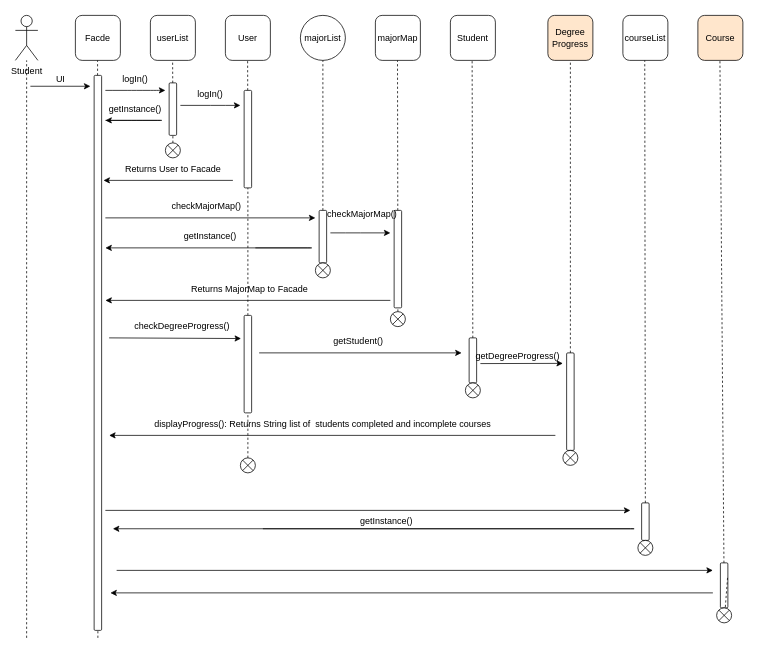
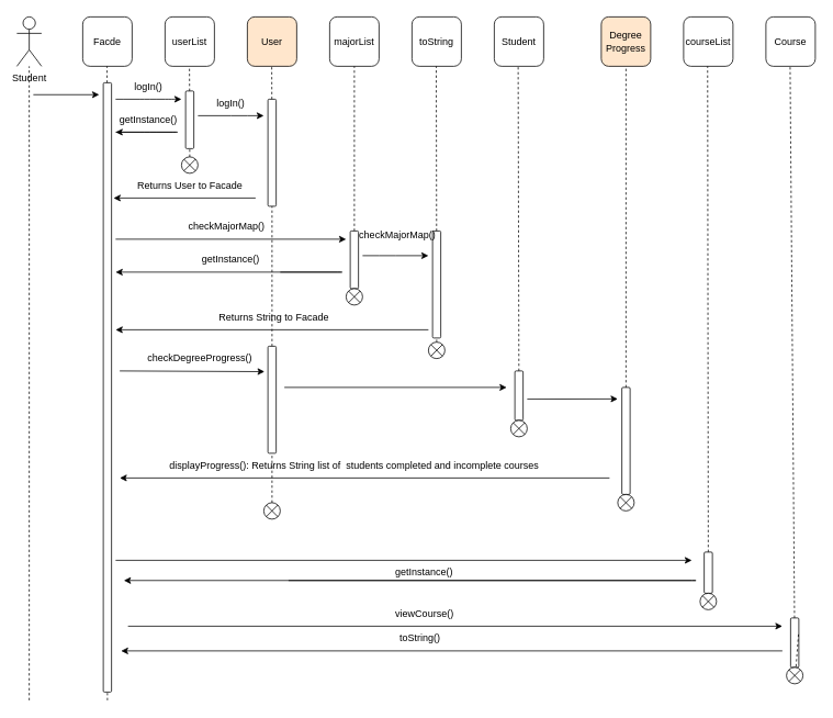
- <mxCell id="6" value="User" style="rounded=1;whiteSpace=wrap;html=1;" vertex="1" parent="1"><mxGeometry x="300" y="20" width="60" height="60" as="geometry" /></mxCell>
+ <mxCell id="6" value="User" style="rounded=1;whiteSpace=wrap;html=1;fillColor=#ffe6cc;" vertex="1" parent="1"><mxGeometry x="300" y="20" width="60" height="60" as="geometry" /></mxCell>
- <mxCell id="26" value="majorList" style="ellipse;whiteSpace=wrap;html=1;" vertex="1" parent="1"><mxGeometry x="400" y="20" width="60" height="60" as="geometry" /></mxCell>
+ <mxCell id="26" value="majorList" style="rounded=1;whiteSpace=wrap;html=1;" vertex="1" parent="1"><mxGeometry x="400" y="20" width="60" height="60" as="geometry" /></mxCell>
- <mxCell id="27" value="majorMap" style="rounded=1;whiteSpace=wrap;html=1;" vertex="1" parent="1"><mxGeometry x="500" y="20" width="60" height="60" as="geometry" /></mxCell>
+ <mxCell id="27" value="toString" style="rounded=1;whiteSpace=wrap;html=1;" vertex="1" parent="1"><mxGeometry x="500" y="20" width="60" height="60" as="geometry" /></mxCell>
- <mxCell id="64" value="Course" style="rounded=1;whiteSpace=wrap;html=1;fillColor=#ffe6cc;" vertex="1" parent="1"><mxGeometry x="930" y="20" width="60" height="60" as="geometry" /></mxCell>
+ <mxCell id="64" value="Course" style="rounded=1;whiteSpace=wrap;html=1;" vertex="1" parent="1"><mxGeometry x="930" y="20" width="60" height="60" as="geometry" /></mxCell>
- <mxCell id="20" value="UI" style="text;html=1;align=center;verticalAlign=middle;resizable=0;points=[];autosize=1;strokeColor=none;fillColor=none;" vertex="1" parent="1"><mxGeometry x="60" y="90" width="40" height="30" as="geometry" /></mxCell>
- <mxCell id="39" value="Returns MajorMap to Facade" style="text;html=1;strokeColor=none;fillColor=none;align=center;verticalAlign=middle;whiteSpace=wrap;rounded=0;" vertex="1" parent="1"><mxGeometry x="145" y="370" width="375" height="30" as="geometry" /></mxCell>
+ <mxCell id="39" value="Returns String to Facade" style="text;html=1;strokeColor=none;fillColor=none;align=center;verticalAlign=middle;whiteSpace=wrap;rounded=0;" vertex="1" parent="1"><mxGeometry x="145" y="370" width="375" height="30" as="geometry" /></mxCell>
- <mxCell id="50" value="getStudent()" style="text;html=1;strokeColor=none;fillColor=none;align=center;verticalAlign=middle;whiteSpace=wrap;rounded=0;" vertex="1" parent="1"><mxGeometry x="375" y="440" width="205" height="30" as="geometry" /></mxCell>
- <mxCell id="52" value="getDegreeProgress()" style="text;html=1;strokeColor=none;fillColor=none;align=center;verticalAlign=middle;whiteSpace=wrap;rounded=0;" vertex="1" parent="1"><mxGeometry x="660" y="460" width="60" height="30" as="geometry" /></mxCell>
+ <mxCell id="82" value="viewCourse()" style="text;html=1;align=center;verticalAlign=middle;resizable=0;points=[];autosize=1;strokeColor=none;fillColor=none;" vertex="1" parent="1"><mxGeometry x="470" y="730" width="90" height="30" as="geometry" /></mxCell>
+ <mxCell id="83" value="toString()" style="text;html=1;strokeColor=none;fillColor=none;align=center;verticalAlign=middle;whiteSpace=wrap;rounded=0;" vertex="1" parent="1"><mxGeometry x="480" y="760" width="60" height="30" as="geometry" /></mxCell>
